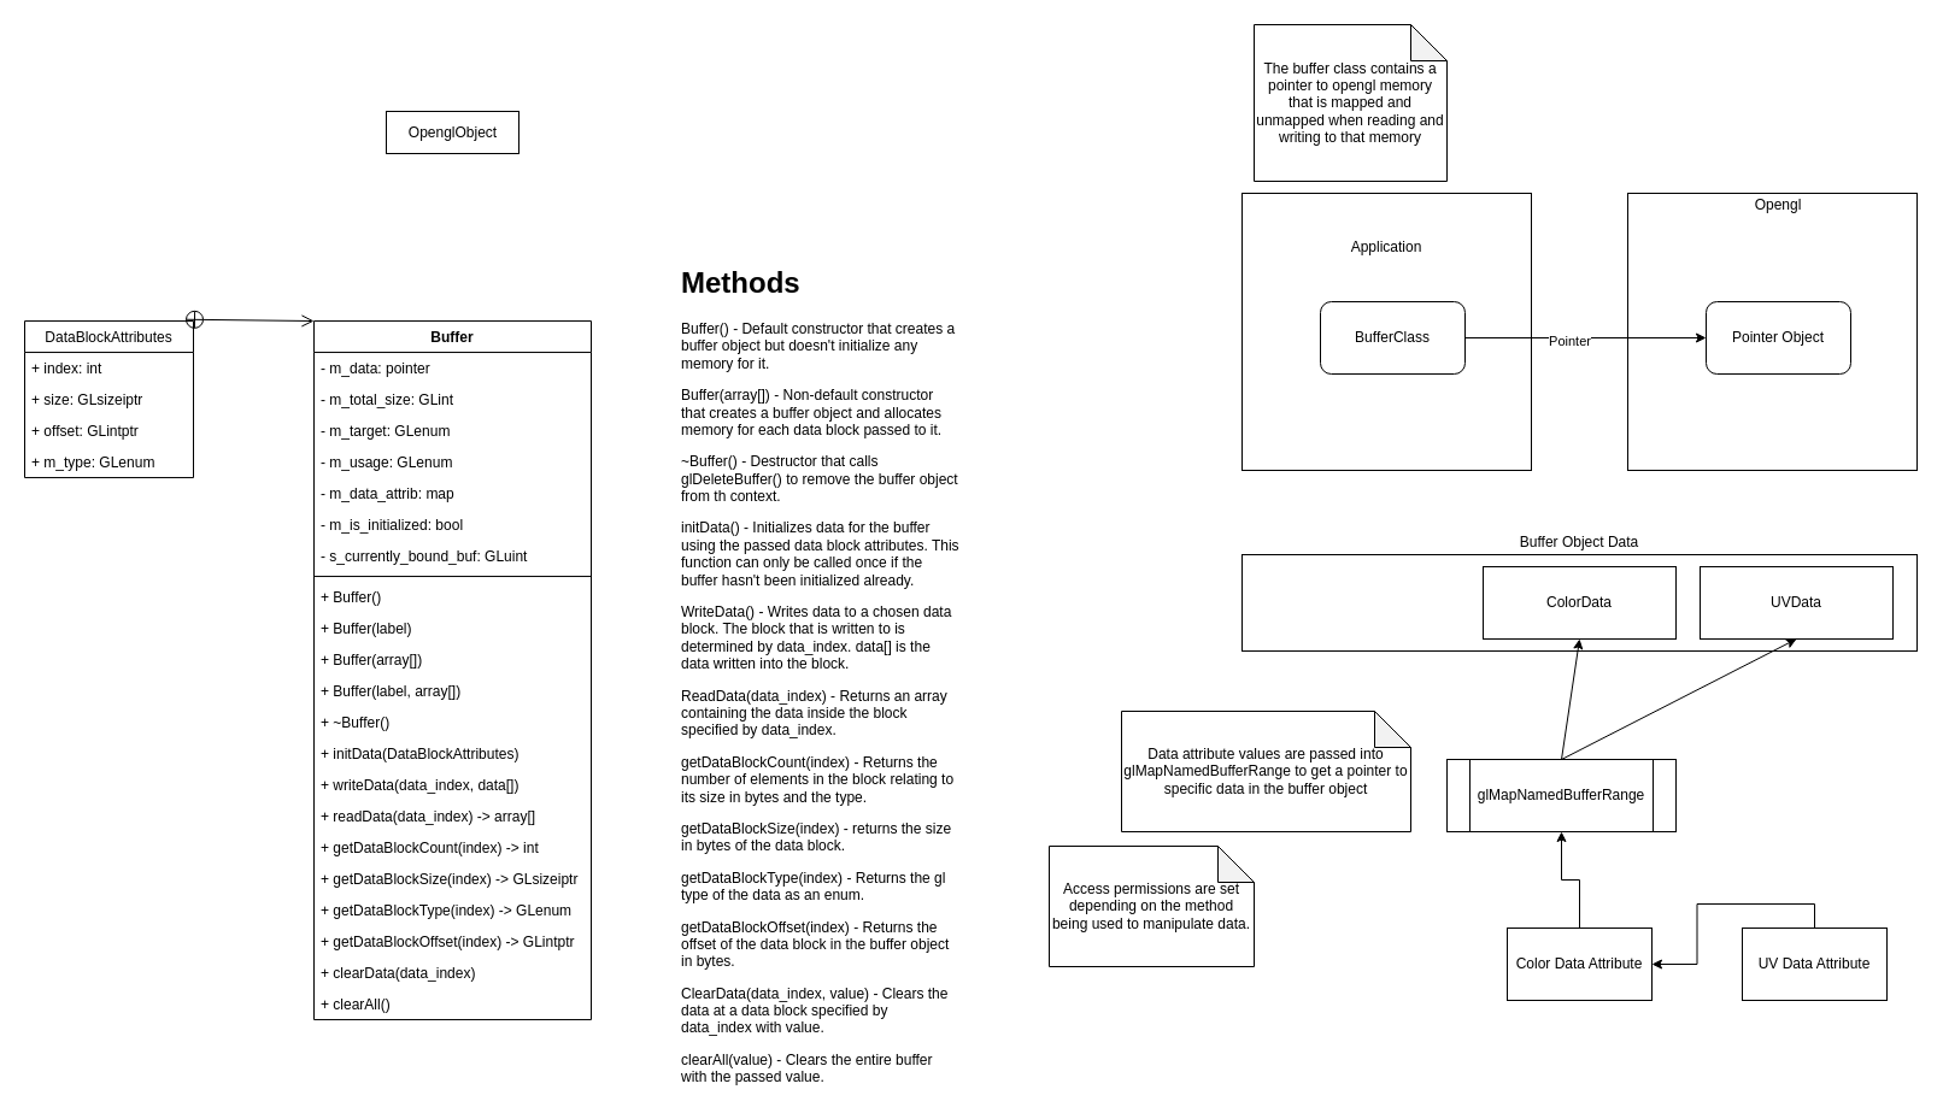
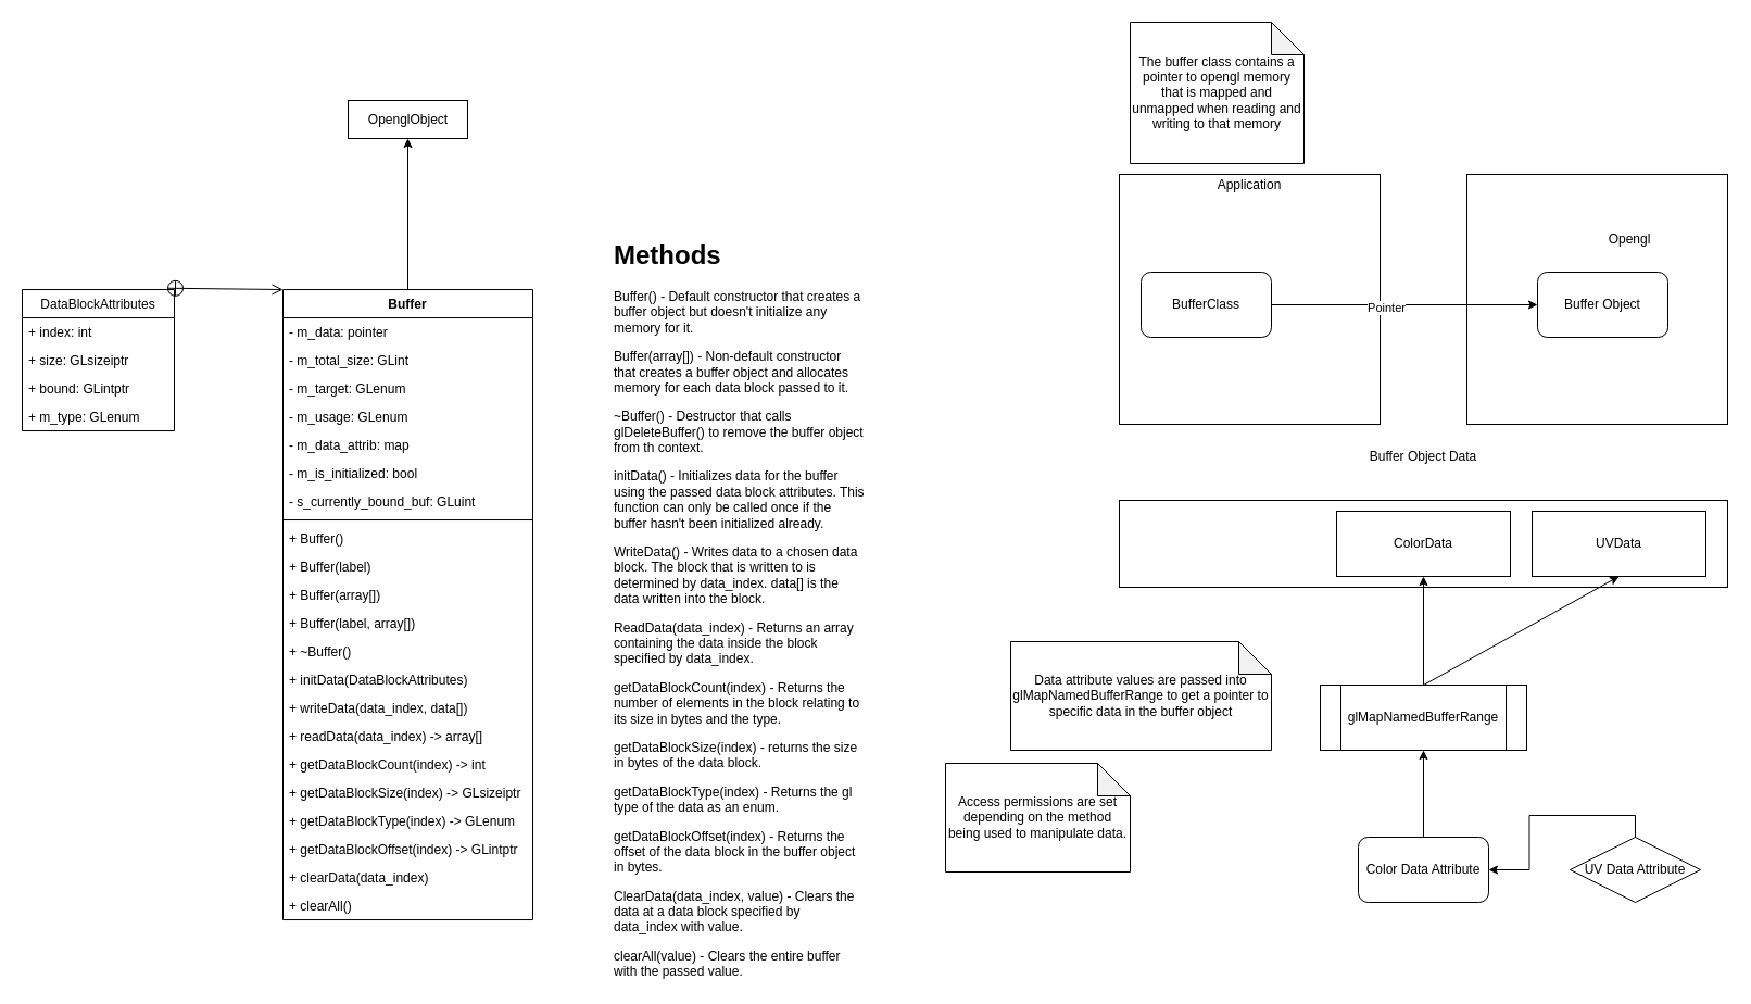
- <mxCell id="39" value="Opengl" style="text;html=1;strokeColor=none;fillColor=none;align=center;verticalAlign=middle;whiteSpace=wrap;rounded=0;" parent="1" vertex="1"><mxGeometry x="1455" y="160" width="40" height="20" as="geometry" /></mxCell>
+ <mxCell id="39" value="Opengl" style="text;html=1;strokeColor=none;fillColor=none;align=center;verticalAlign=middle;whiteSpace=wrap;rounded=0;" parent="1" vertex="1"><mxGeometry x="1480" y="210" width="40" height="20" as="geometry" /></mxCell>
+ <mxCell id="2" style="edgeStyle=orthogonalEdgeStyle;rounded=0;orthogonalLoop=1;jettySize=auto;html=1;" parent="1" source="3" target="55" edge="1"><mxGeometry relative="1" as="geometry" /></mxCell>
- <mxCell id="38" value="Application" style="text;html=1;strokeColor=none;fillColor=none;align=center;verticalAlign=middle;whiteSpace=wrap;rounded=0;" parent="1" vertex="1"><mxGeometry x="1130" y="195" width="40" height="20" as="geometry" /></mxCell>
+ <mxCell id="38" value="Application" style="text;html=1;strokeColor=none;fillColor=none;align=center;verticalAlign=middle;whiteSpace=wrap;rounded=0;" parent="1" vertex="1"><mxGeometry x="1130" y="160" width="40" height="20" as="geometry" /></mxCell>
- <mxCell id="34" value="BufferClass" style="rounded=1;whiteSpace=wrap;html=1;" parent="1" vertex="1"><mxGeometry x="1095" y="250" width="120" height="60" as="geometry" /></mxCell>
+ <mxCell id="34" value="BufferClass" style="rounded=1;whiteSpace=wrap;html=1;" parent="1" vertex="1"><mxGeometry x="1050" y="250" width="120" height="60" as="geometry" /></mxCell>
- <mxCell id="35" value="Pointer Object" style="rounded=1;whiteSpace=wrap;html=1;" parent="1" vertex="1"><mxGeometry x="1415" y="250" width="120" height="60" as="geometry" /></mxCell>
+ <mxCell id="35" value="Buffer Object" style="rounded=1;whiteSpace=wrap;html=1;" parent="1" vertex="1"><mxGeometry x="1415" y="250" width="120" height="60" as="geometry" /></mxCell>
- <mxCell id="29" value="+ offset: GLintptr" style="text;strokeColor=none;fillColor=none;align=left;verticalAlign=top;spacingLeft=4;spacingRight=4;overflow=hidden;rotatable=0;points=[[0,0.5],[1,0.5]];portConstraint=eastwest;" parent="26" vertex="1"><mxGeometry y="78" width="140" height="26" as="geometry" /></mxCell>
+ <mxCell id="29" value="+ bound: GLintptr" style="text;strokeColor=none;fillColor=none;align=left;verticalAlign=top;spacingLeft=4;spacingRight=4;overflow=hidden;rotatable=0;points=[[0,0.5],[1,0.5]];portConstraint=eastwest;" parent="26" vertex="1"><mxGeometry y="78" width="140" height="26" as="geometry" /></mxCell>
- <mxCell id="41" value="Buffer Object Data" style="text;html=1;strokeColor=none;fillColor=none;align=center;verticalAlign=middle;whiteSpace=wrap;rounded=0;" parent="1" vertex="1"><mxGeometry x="1250" y="440" width="120" height="20" as="geometry" /></mxCell>
+ <mxCell id="41" value="Buffer Object Data" style="text;html=1;strokeColor=none;fillColor=none;align=center;verticalAlign=middle;whiteSpace=wrap;rounded=0;" parent="1" vertex="1"><mxGeometry x="1250" y="410" width="120" height="20" as="geometry" /></mxCell>
- <mxCell id="48" value="glMapNamedBufferRange" style="shape=process;whiteSpace=wrap;html=1;backgroundOutline=1;fillColor=none;" parent="1" vertex="1"><mxGeometry x="1200" y="630" width="190" height="60" as="geometry" /></mxCell>
+ <mxCell id="48" value="glMapNamedBufferRange" style="shape=process;whiteSpace=wrap;html=1;backgroundOutline=1;fillColor=none;" parent="1" vertex="1"><mxGeometry x="1215" y="630" width="190" height="60" as="geometry" /></mxCell>
- <mxCell id="45" value="Color Data Attribute" style="rounded=0;whiteSpace=wrap;html=1;fillColor=none;" parent="1" vertex="1"><mxGeometry x="1250" y="770" width="120" height="60" as="geometry" /></mxCell>
+ <mxCell id="45" value="Color Data Attribute" style="whiteSpace=wrap;html=1;fillColor=none;rounded=1;" parent="1" vertex="1"><mxGeometry x="1250" y="770" width="120" height="60" as="geometry" /></mxCell>
- <mxCell id="47" value="UV Data Attribute" style="rounded=0;whiteSpace=wrap;html=1;fillColor=none;" parent="1" vertex="1"><mxGeometry x="1445" y="770" width="120" height="60" as="geometry" /></mxCell>
+ <mxCell id="47" value="UV Data Attribute" style="rhombus;whiteSpace=wrap;html=1;fillColor=none;" parent="1" vertex="1"><mxGeometry x="1445" y="770" width="120" height="60" as="geometry" /></mxCell>
